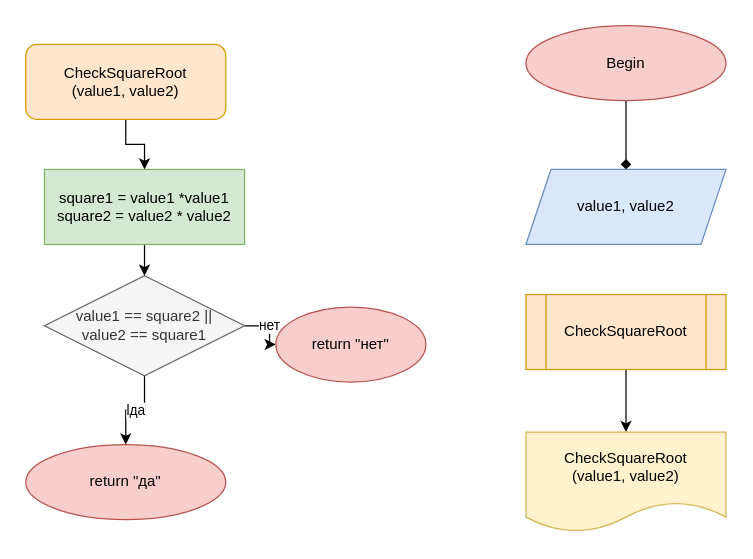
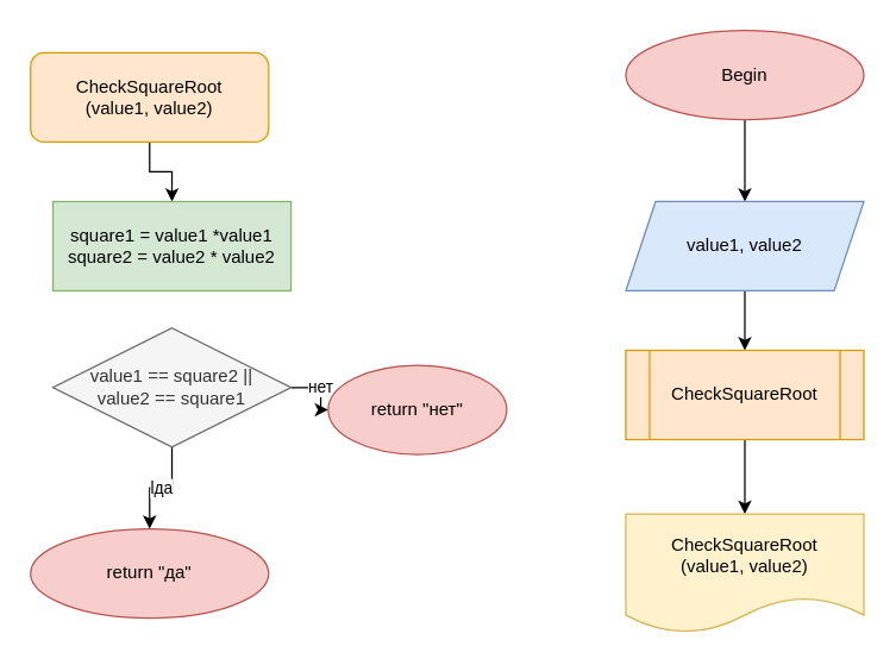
- <mxCell id="2" style="edgeStyle=orthogonalEdgeStyle;rounded=0;orthogonalLoop=1;jettySize=auto;html=1;entryX=0.5;entryY=0;entryDx=0;entryDy=0;endArrow=diamond;" edge="1" parent="1" source="3" target="5"><mxGeometry relative="1" as="geometry" /></mxCell>
+ <mxCell id="2" style="edgeStyle=orthogonalEdgeStyle;rounded=0;orthogonalLoop=1;jettySize=auto;html=1;entryX=0.5;entryY=0;entryDx=0;entryDy=0;" edge="1" parent="1" source="3" target="5"><mxGeometry relative="1" as="geometry" /></mxCell>
- <mxCell id="16" style="edgeStyle=orthogonalEdgeStyle;rounded=0;orthogonalLoop=1;jettySize=auto;html=1;entryX=0.5;entryY=0;entryDx=0;entryDy=0;" edge="1" parent="1" source="17" target="14"><mxGeometry relative="1" as="geometry" /></mxCell>
+ <mxCell id="4" style="edgeStyle=orthogonalEdgeStyle;rounded=0;orthogonalLoop=1;jettySize=auto;html=1;entryX=0.5;entryY=0;entryDx=0;entryDy=0;" edge="1" parent="1" source="5" target="7"><mxGeometry relative="1" as="geometry" /></mxCell>
